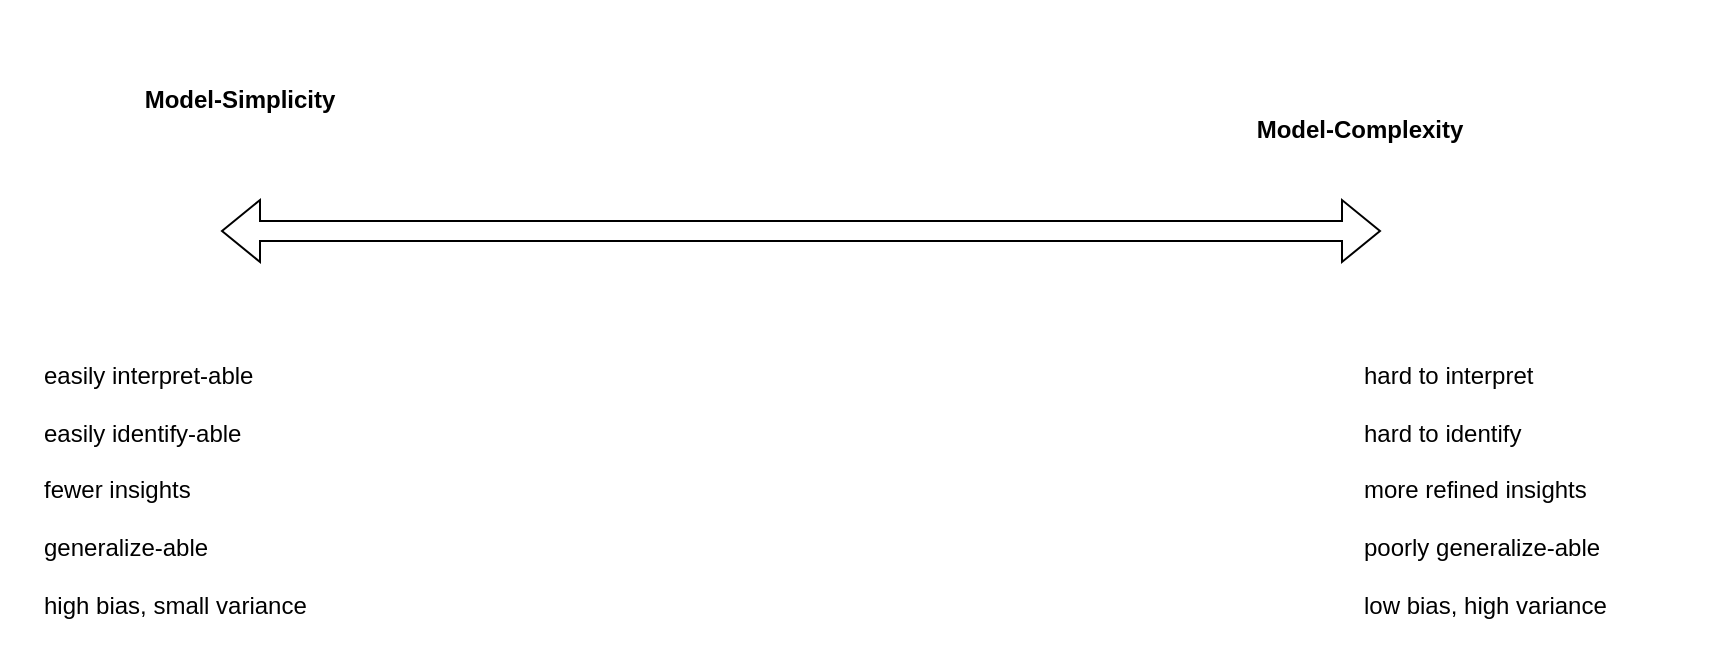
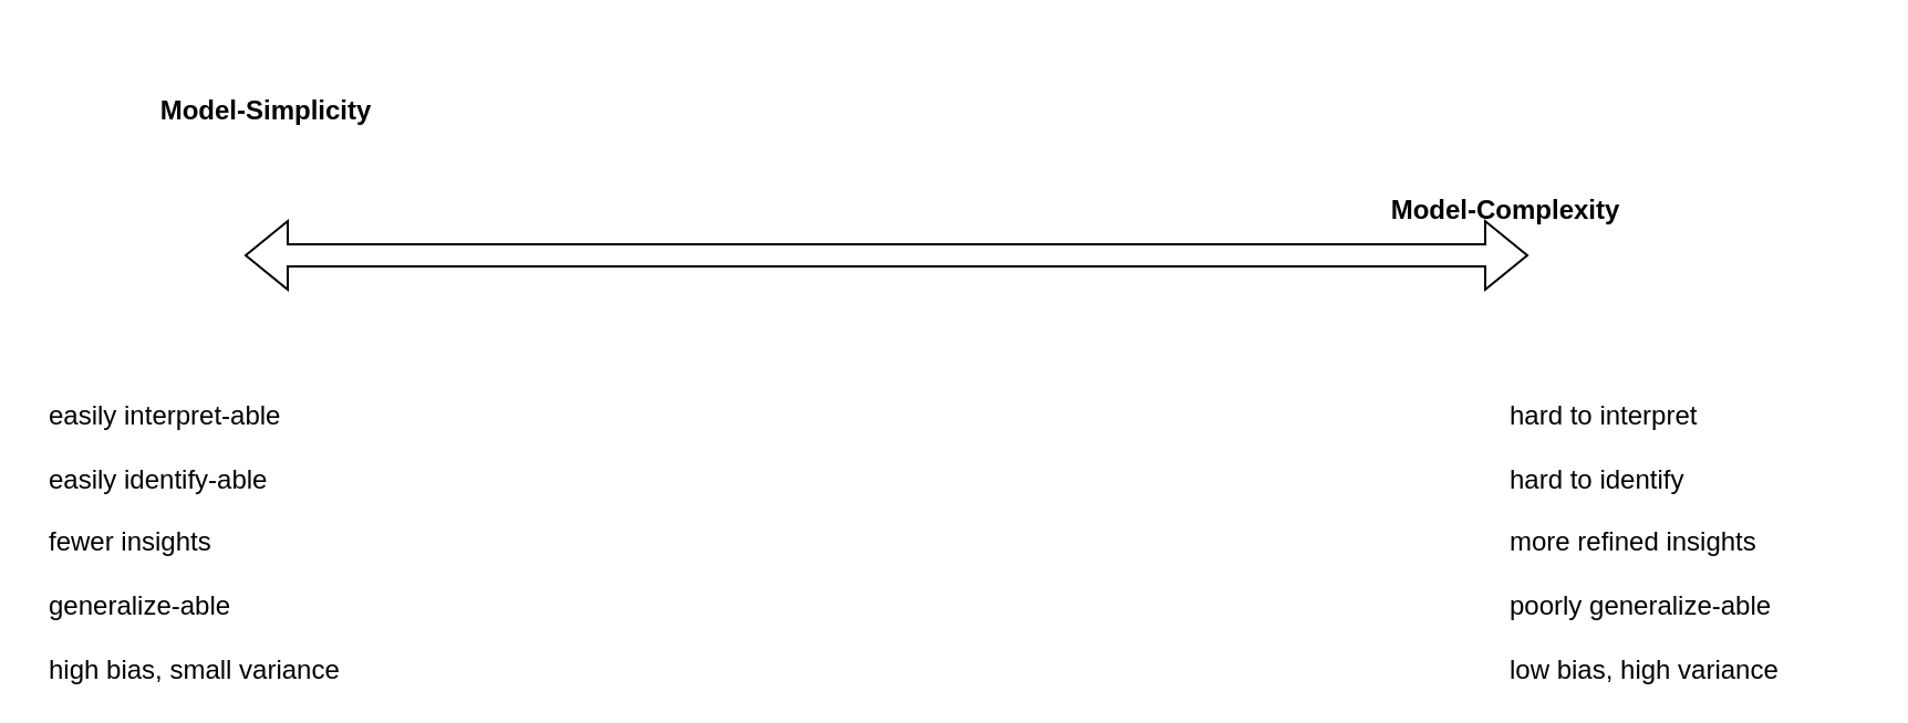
- <mxCell id="4" value="&lt;b&gt;Model-Complexity&lt;/b&gt;" style="text;html=1;strokeColor=none;fillColor=none;align=center;verticalAlign=middle;whiteSpace=wrap;rounded=0;" vertex="1" parent="1"><mxGeometry x="600" y="35" width="160" height="60" as="geometry" /></mxCell>
+ <mxCell id="4" value="&lt;b&gt;Model-Complexity&lt;/b&gt;" style="text;html=1;strokeColor=none;fillColor=none;align=center;verticalAlign=middle;whiteSpace=wrap;rounded=0;" vertex="1" parent="1"><mxGeometry x="600" y="65" width="160" height="60" as="geometry" /></mxCell>
